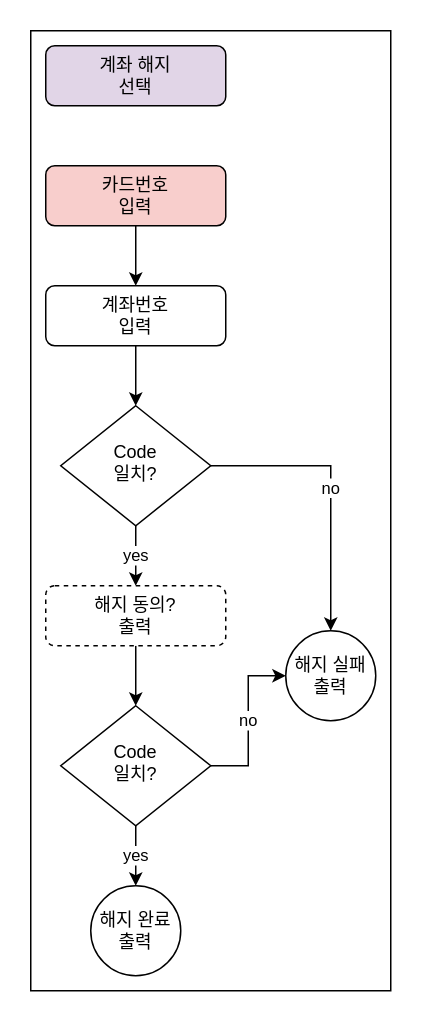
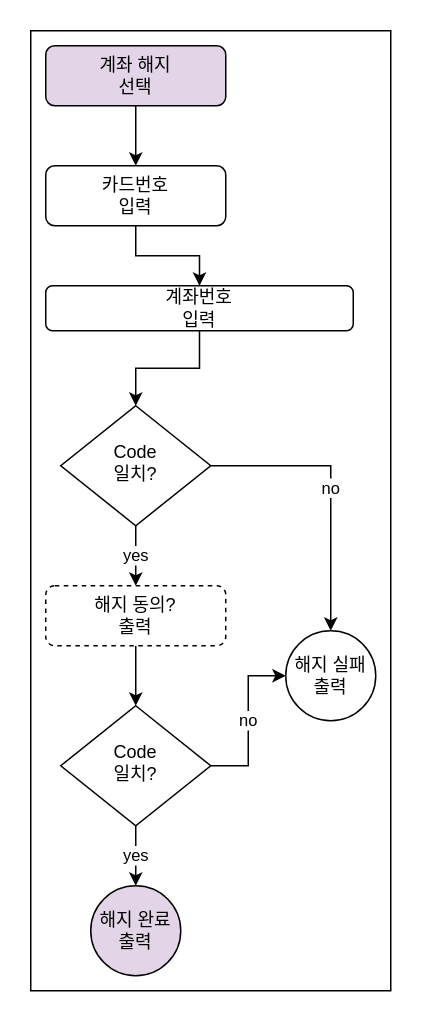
+ <mxCell id="3" style="edgeStyle=orthogonalEdgeStyle;rounded=0;orthogonalLoop=1;jettySize=auto;html=1;exitX=0.5;exitY=1;exitDx=0;exitDy=0;entryX=0.5;entryY=0;entryDx=0;entryDy=0;" edge="1" parent="1" source="4" target="9"><mxGeometry relative="1" as="geometry" /></mxCell>
- <mxCell id="9" value="카드번호&lt;br&gt;입력" style="rounded=1;whiteSpace=wrap;html=1;fontSize=12;glass=0;strokeWidth=1;shadow=0;fillColor=#f8cecc;" vertex="1" parent="1"><mxGeometry x="30" y="110" width="120" height="40" as="geometry" /></mxCell>
+ <mxCell id="9" value="카드번호&lt;br&gt;입력" style="rounded=1;whiteSpace=wrap;html=1;fontSize=12;glass=0;strokeWidth=1;shadow=0;" vertex="1" parent="1"><mxGeometry x="30" y="110" width="120" height="40" as="geometry" /></mxCell>
- <mxCell id="11" value="계좌번호&lt;br&gt;입력" style="rounded=1;whiteSpace=wrap;html=1;fontSize=12;glass=0;strokeWidth=1;shadow=0;" vertex="1" parent="1"><mxGeometry x="30" y="190" width="120" height="40" as="geometry" /></mxCell>
+ <mxCell id="11" value="계좌번호&lt;br&gt;입력" style="rounded=1;whiteSpace=wrap;html=1;fontSize=12;glass=0;strokeWidth=1;shadow=0;" vertex="1" parent="1"><mxGeometry x="30" y="190" width="205" height="30" as="geometry" /></mxCell>
- <mxCell id="17" value="해지 완료&lt;br&gt;출력" style="ellipse;whiteSpace=wrap;html=1;" vertex="1" parent="1"><mxGeometry x="60" y="590" width="60" height="60" as="geometry" /></mxCell>
+ <mxCell id="17" value="해지 완료&lt;br&gt;출력" style="ellipse;whiteSpace=wrap;html=1;fillColor=#e1d5e7;" vertex="1" parent="1"><mxGeometry x="60" y="590" width="60" height="60" as="geometry" /></mxCell>
